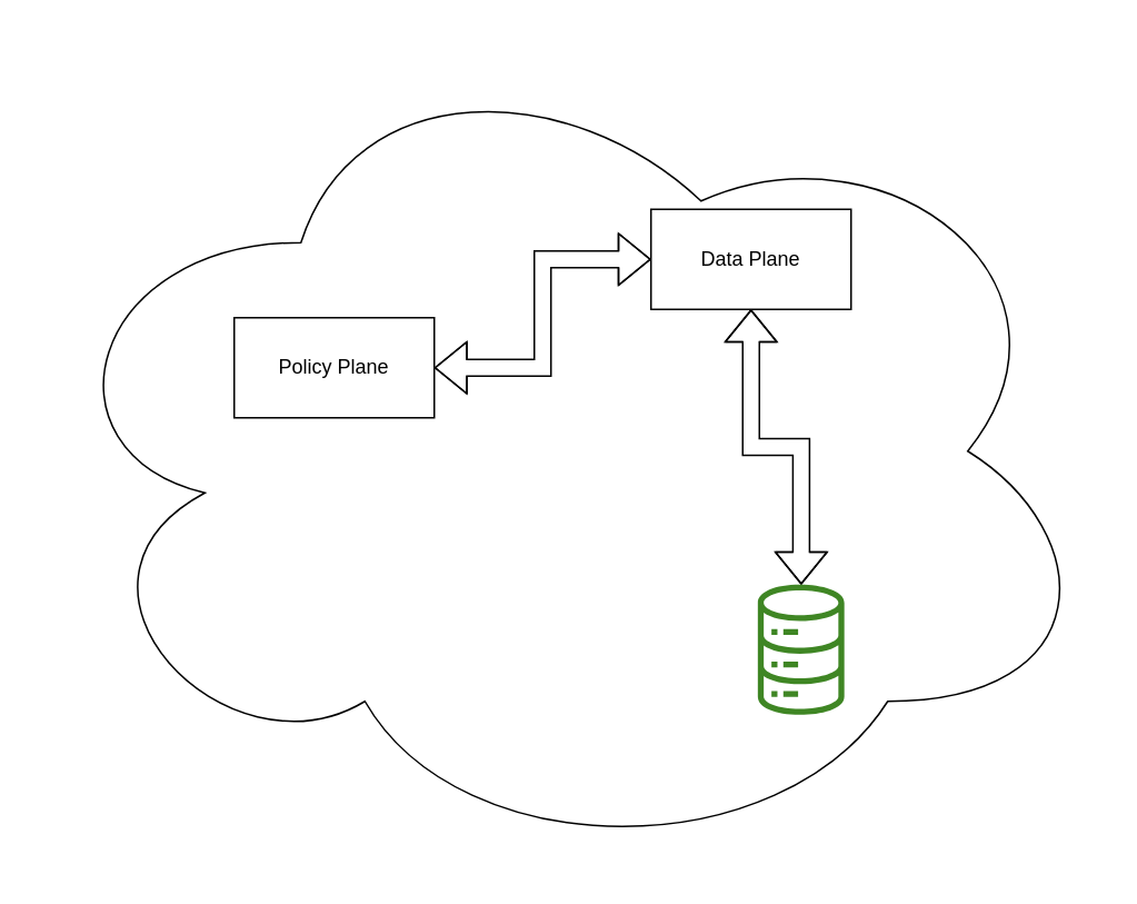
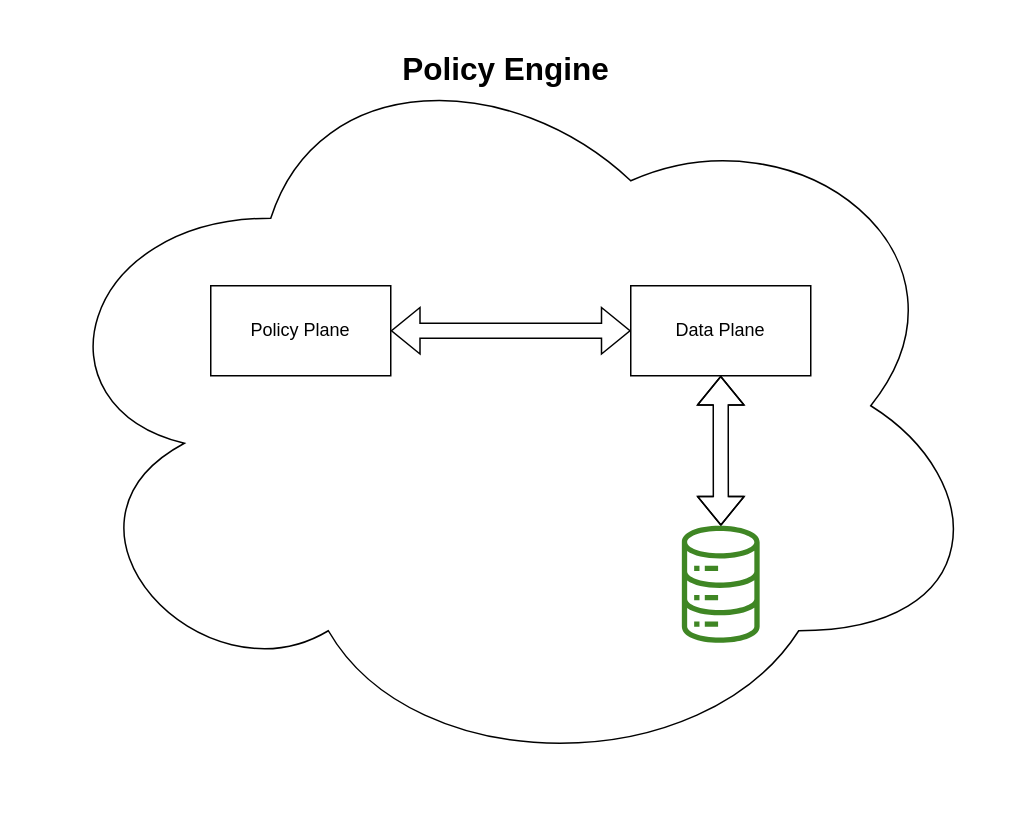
+ <mxCell id="8" value="&lt;b&gt;&lt;font style=&quot;font-size: 21px;&quot;&gt;Policy Engine&lt;/font&gt;&lt;/b&gt;" style="text;html=1;strokeColor=none;fillColor=none;align=center;verticalAlign=middle;whiteSpace=wrap;rounded=0;" vertex="1" parent="1"><mxGeometry x="254" y="30" width="166" height="30" as="geometry" /></mxCell>
- <mxCell id="6" value="Data Plane" style="rounded=0;whiteSpace=wrap;html=1;" vertex="1" parent="1"><mxGeometry x="390" y="125" width="120" height="60" as="geometry" /></mxCell>
+ <mxCell id="6" value="Data Plane" style="rounded=0;whiteSpace=wrap;html=1;" vertex="1" parent="1"><mxGeometry x="420" y="190" width="120" height="60" as="geometry" /></mxCell>
